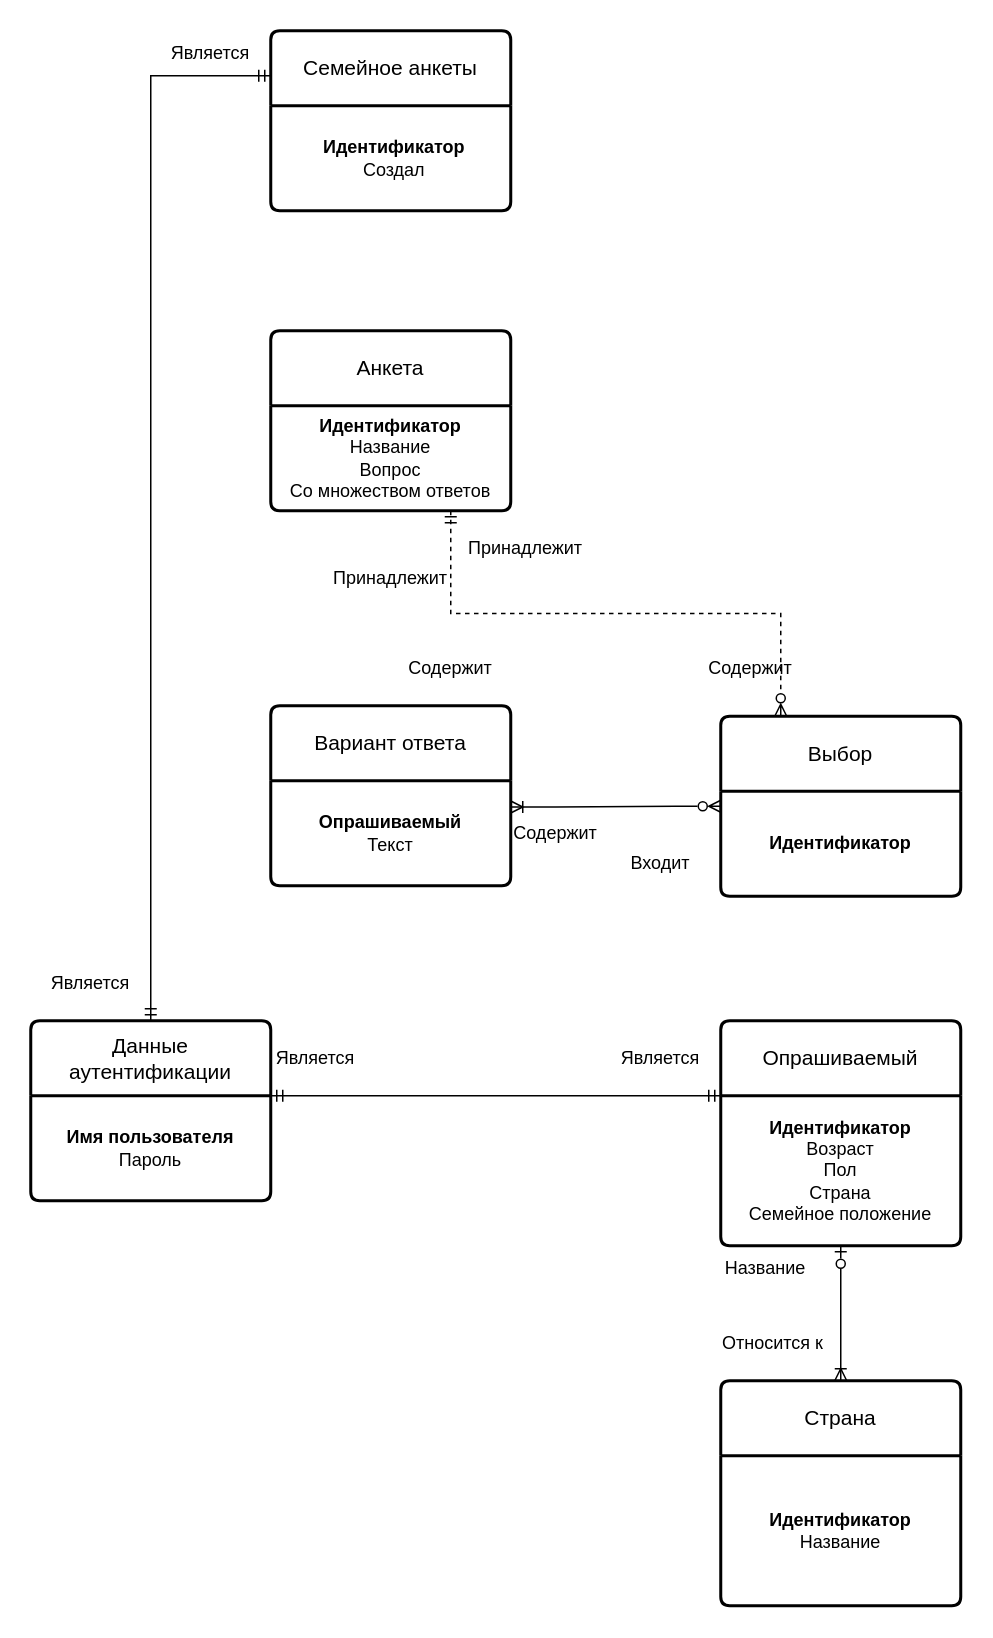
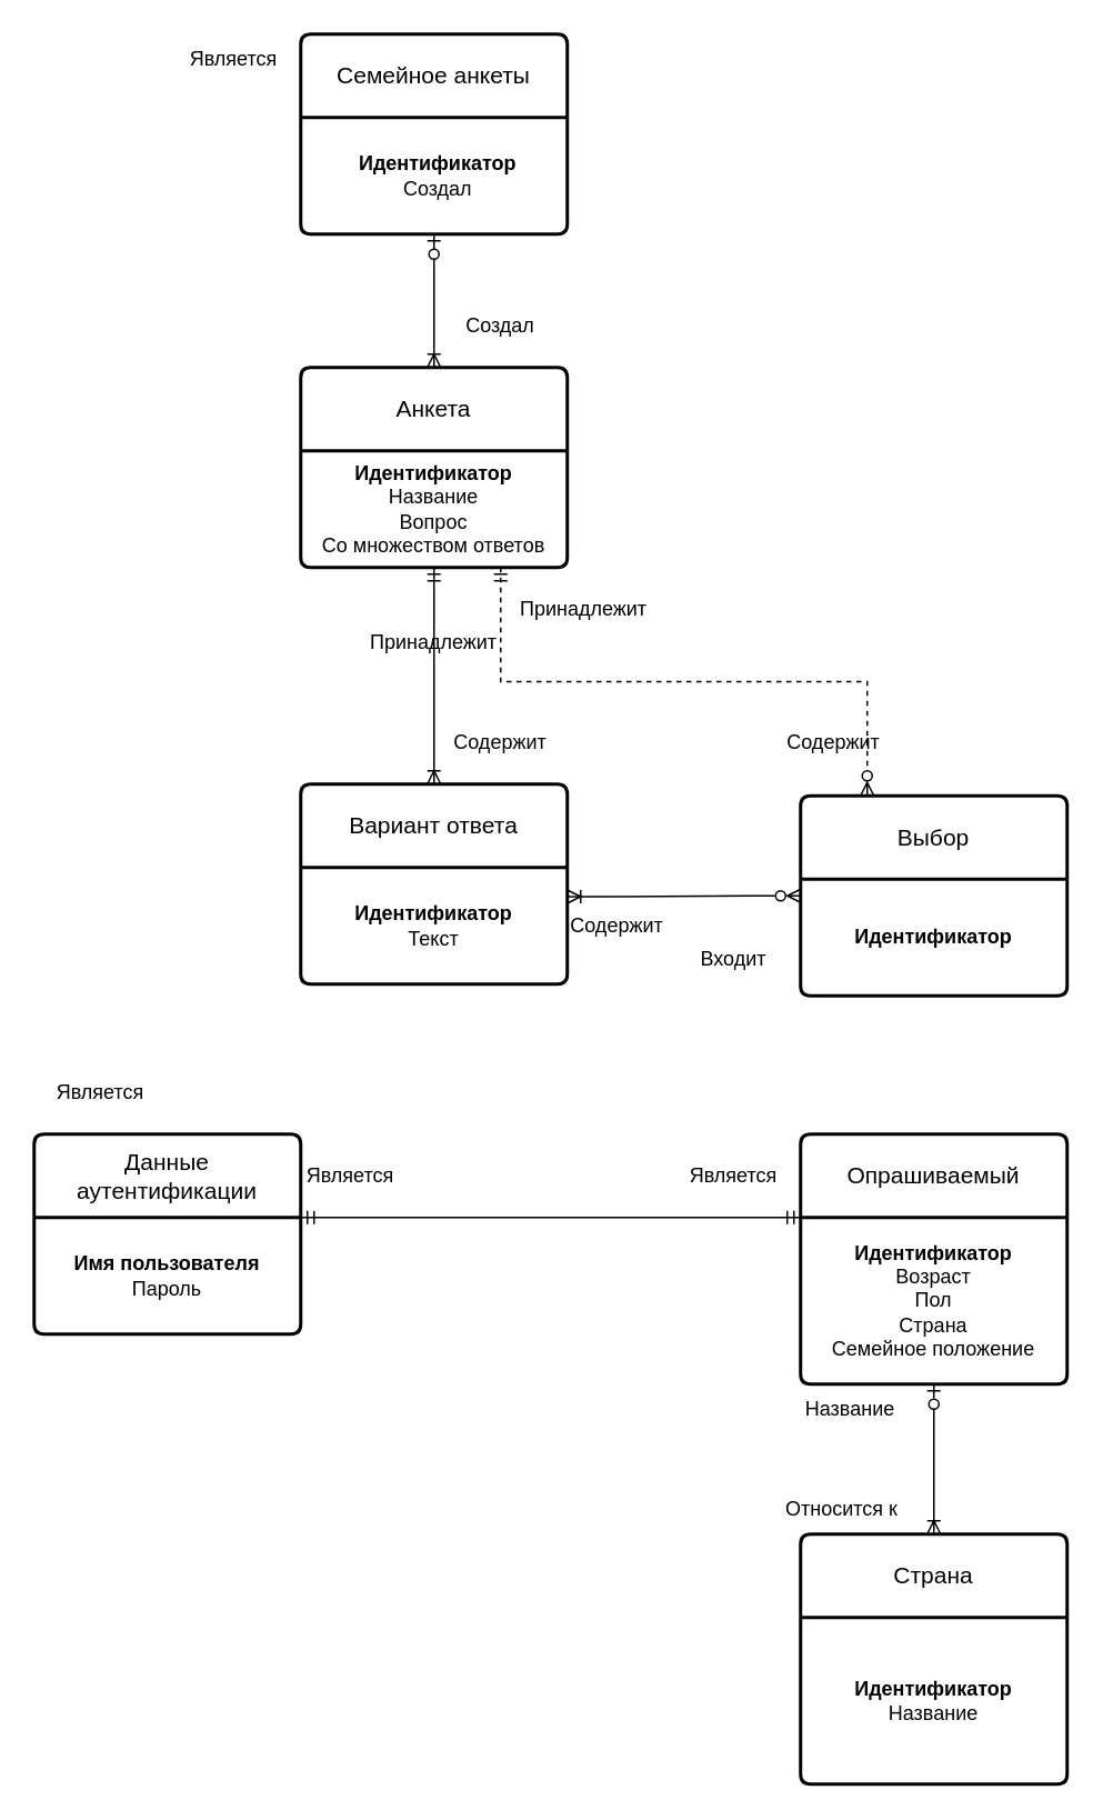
+ <mxCell id="4" value="" style="fontSize=12;html=1;endArrow=ERoneToMany;startArrow=ERzeroToOne;rounded=0;exitX=0.5;exitY=1;exitDx=0;exitDy=0;entryX=0.5;entryY=0;entryDx=0;entryDy=0;" parent="1" source="3" target="5" edge="1"><mxGeometry width="100" height="100" relative="1" as="geometry"><mxPoint x="390" y="550" as="sourcePoint" /><mxPoint x="500" y="480" as="targetPoint" /></mxGeometry></mxCell>
+ <mxCell id="16" value="Создал" style="text;html=1;strokeColor=none;fillColor=none;align=center;verticalAlign=middle;whiteSpace=wrap;rounded=0;" parent="1" vertex="1"><mxGeometry x="270" y="180" width="60" height="30" as="geometry" /></mxCell>
- <mxCell id="31" value="" style="edgeStyle=orthogonalEdgeStyle;fontSize=12;html=1;endArrow=ERmandOne;startArrow=ERmandOne;rounded=0;exitX=0.5;exitY=0;exitDx=0;exitDy=0;entryX=0;entryY=0.25;entryDx=0;entryDy=0;" edge="1" parent="1" source="28" target="2"><mxGeometry width="100" height="100" relative="1" as="geometry"><mxPoint x="150" y="740" as="sourcePoint" /><mxPoint x="490" y="740" as="targetPoint" /></mxGeometry></mxCell>
+ <mxCell id="11" value="" style="fontSize=12;html=1;endArrow=ERoneToMany;startArrow=ERmandOne;rounded=0;exitX=0.5;exitY=1;exitDx=0;exitDy=0;entryX=0.5;entryY=0;entryDx=0;entryDy=0;" parent="1" source="6" target="7" edge="1"><mxGeometry width="100" height="100" relative="1" as="geometry"><mxPoint x="260" y="330" as="sourcePoint" /><mxPoint x="490" y="310" as="targetPoint" /></mxGeometry></mxCell>
- <mxCell id="8" value="&lt;span style=&quot;border-color: var(--border-color); text-align: left;&quot;&gt;&lt;b&gt;Опрашиваемый&lt;/b&gt;&lt;br&gt;Текст&lt;br&gt;&lt;/span&gt;" style="text;html=1;strokeColor=none;fillColor=none;align=center;verticalAlign=middle;whiteSpace=wrap;rounded=0;" parent="7" vertex="1"><mxGeometry y="50" width="160" height="70" as="geometry" /></mxCell>
+ <mxCell id="8" value="&lt;span style=&quot;border-color: var(--border-color); text-align: left;&quot;&gt;&lt;b&gt;Идентификатор&lt;/b&gt;&lt;br&gt;Текст&lt;br&gt;&lt;/span&gt;" style="text;html=1;strokeColor=none;fillColor=none;align=center;verticalAlign=middle;whiteSpace=wrap;rounded=0;" parent="7" vertex="1"><mxGeometry y="50" width="160" height="70" as="geometry" /></mxCell>
- <mxCell id="27" value="Относится к" style="text;html=1;strokeColor=none;fillColor=none;align=center;verticalAlign=middle;whiteSpace=wrap;rounded=0;" parent="1" vertex="1"><mxGeometry x="480" y="880" width="70" height="30" as="geometry" /></mxCell>
+ <mxCell id="27" value="Относится к" style="text;html=1;strokeColor=none;fillColor=none;align=center;verticalAlign=middle;whiteSpace=wrap;rounded=0;" parent="1" vertex="1"><mxGeometry x="470" y="890" width="70" height="30" as="geometry" /></mxCell>
